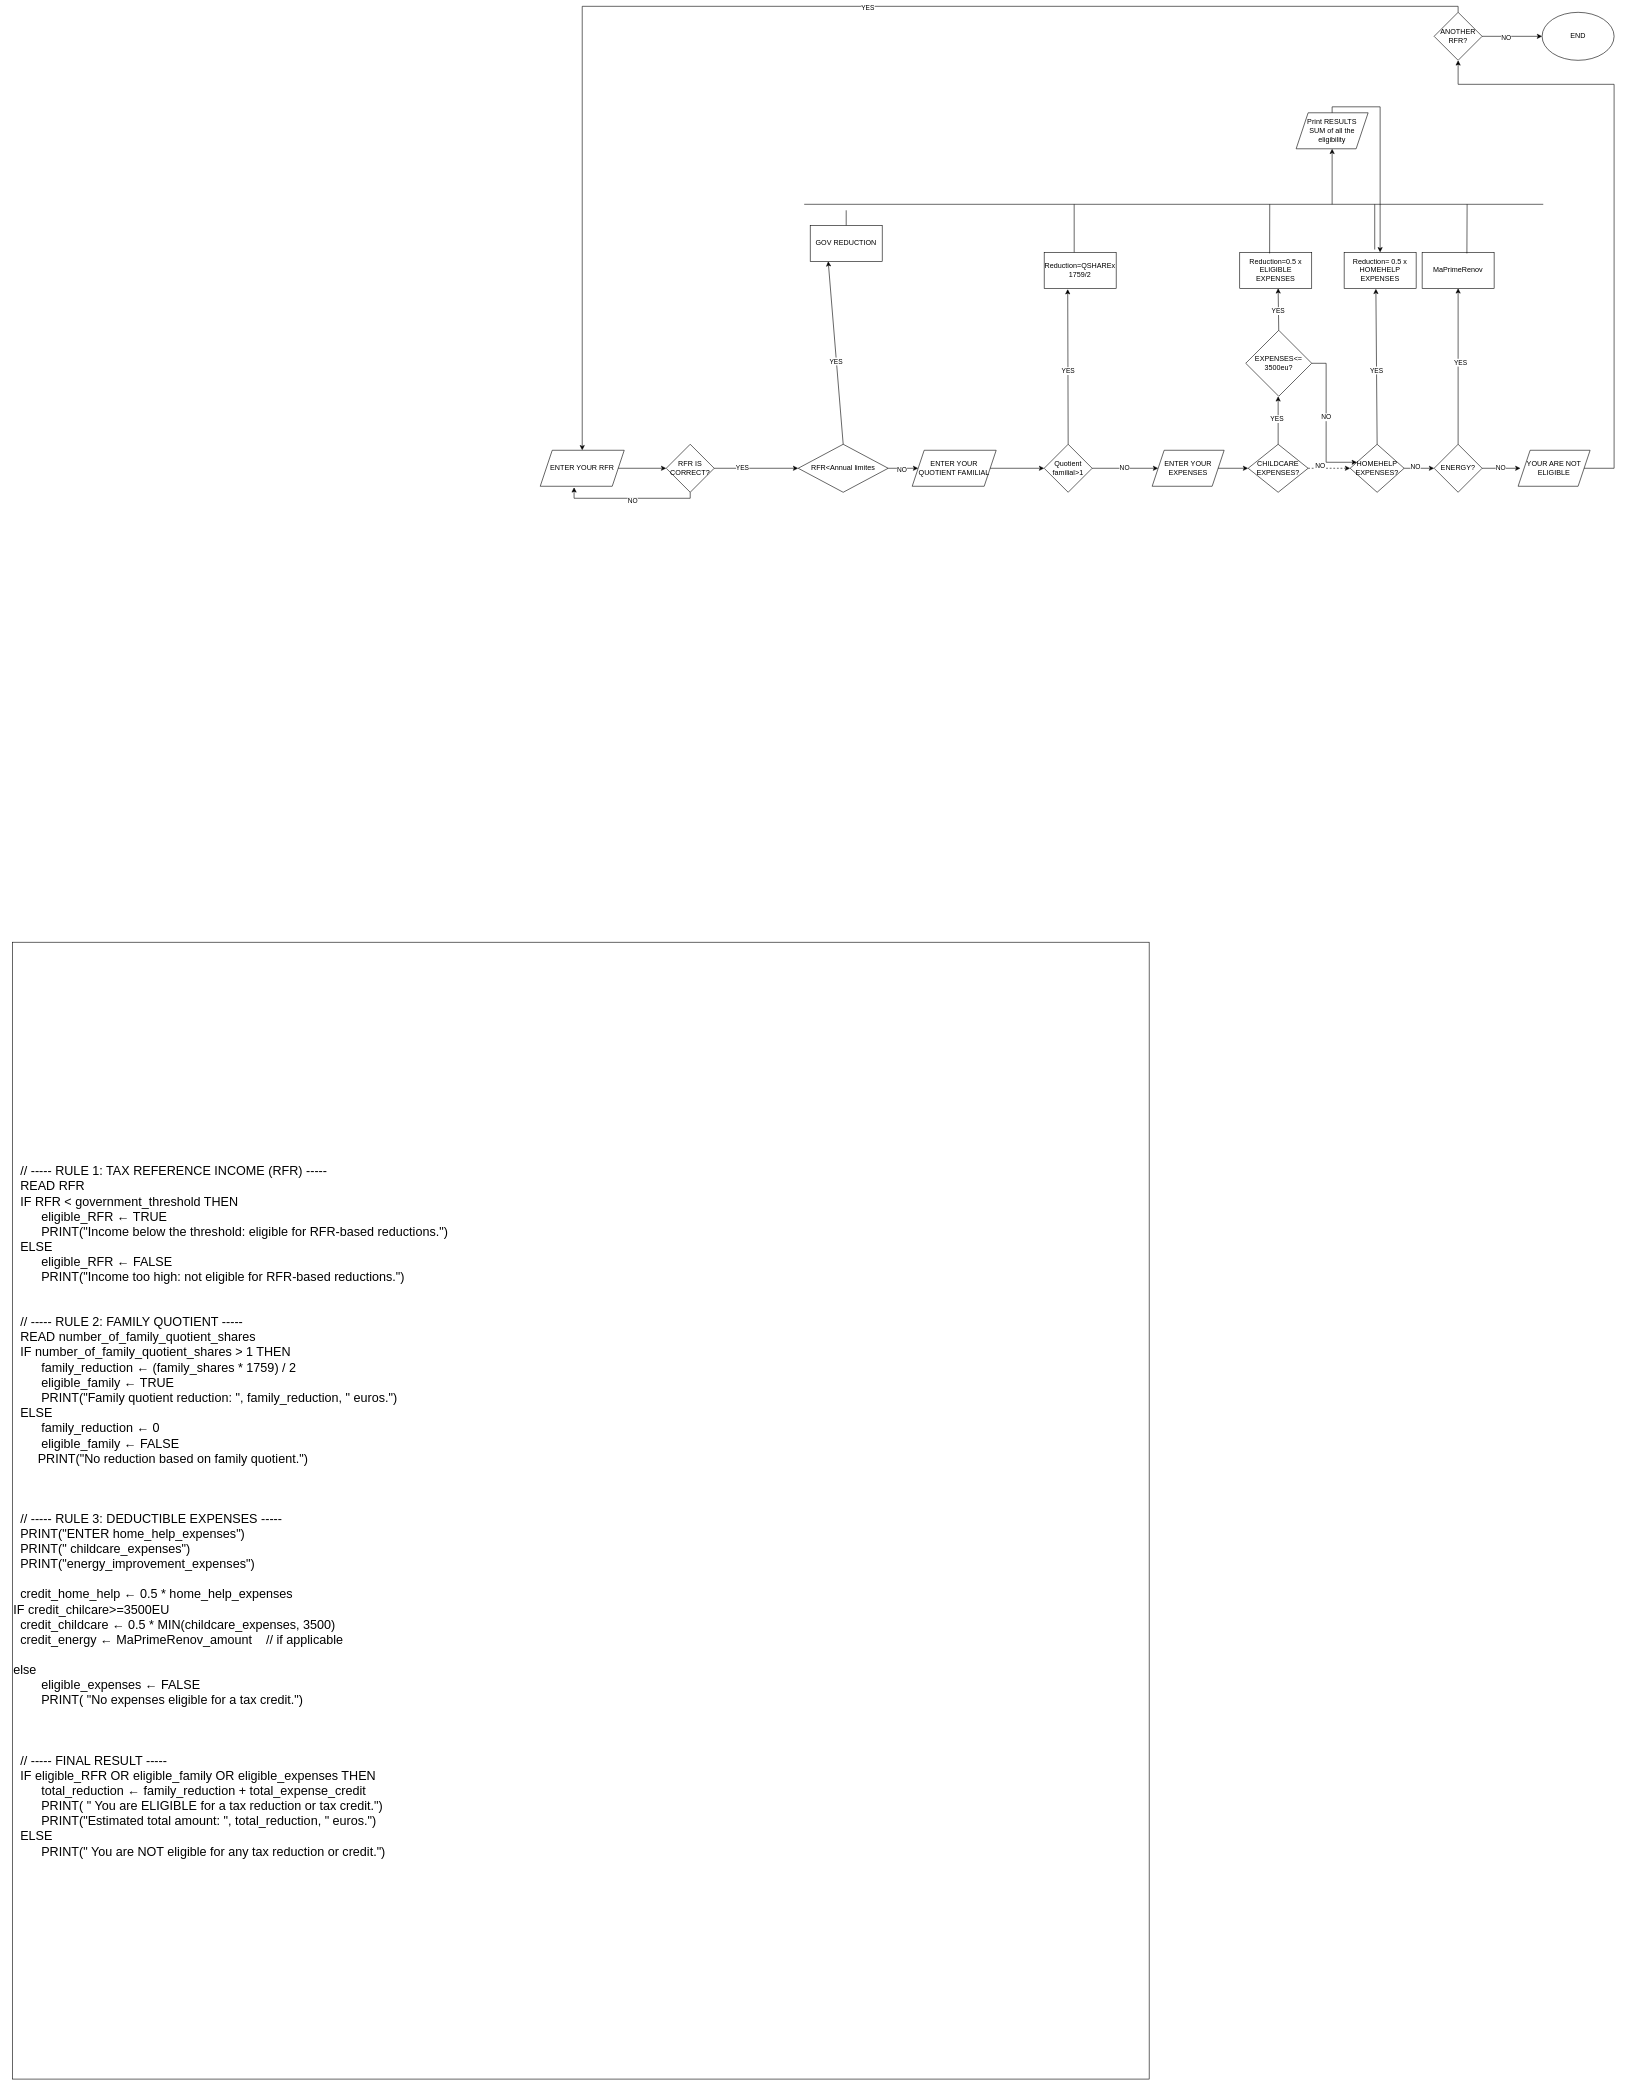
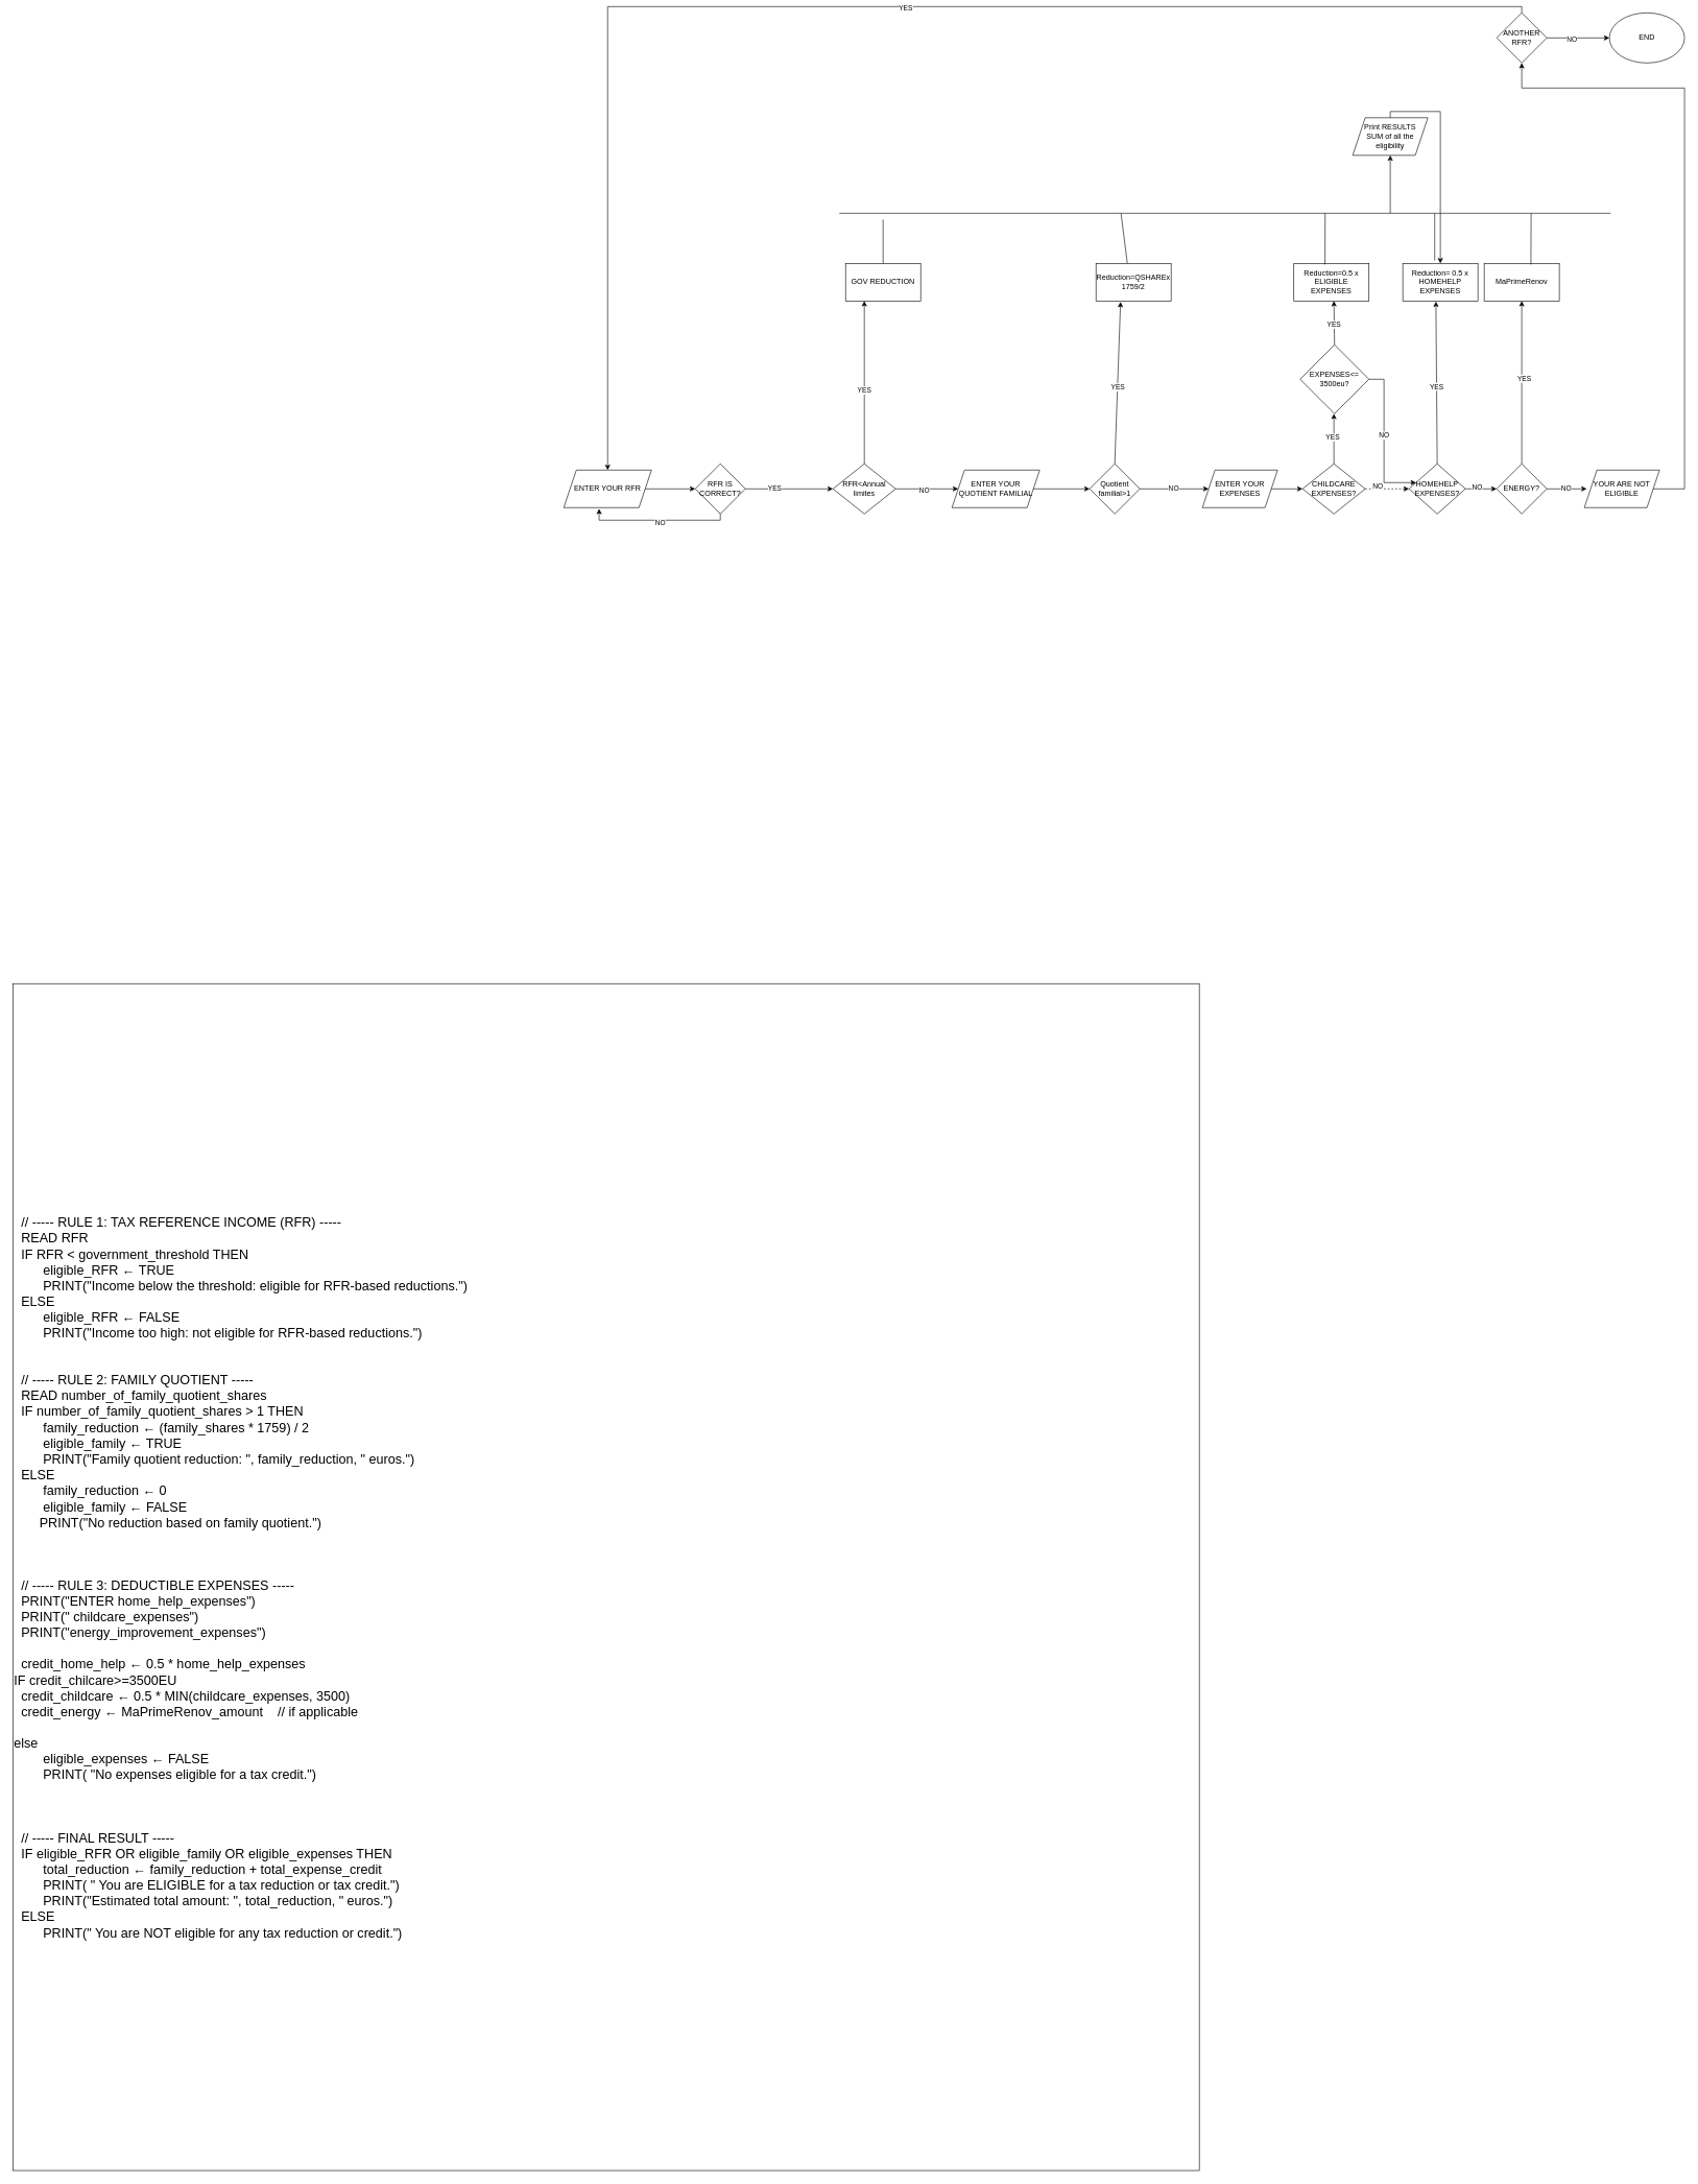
- <mxCell id="39" value="GOV REDUCTION" style="rounded=0;whiteSpace=wrap;html=1;" vertex="1" parent="1"><mxGeometry x="1350" y="375" width="120" height="60" as="geometry" /></mxCell>
+ <mxCell id="39" value="GOV REDUCTION" style="rounded=0;whiteSpace=wrap;html=1;" vertex="1" parent="1"><mxGeometry x="1350" y="420" width="120" height="60" as="geometry" /></mxCell>
- <mxCell id="40" value="Reduction=QSHAREx&lt;div&gt;1759/2&lt;/div&gt;" style="rounded=0;whiteSpace=wrap;html=1;" vertex="1" parent="1"><mxGeometry x="1740" y="420" width="120" height="60" as="geometry" /></mxCell>
+ <mxCell id="40" value="Reduction=QSHAREx&lt;div&gt;1759/2&lt;/div&gt;" style="rounded=0;whiteSpace=wrap;html=1;" vertex="1" parent="1"><mxGeometry x="1750" y="420" width="120" height="60" as="geometry" /></mxCell>
- <mxCell id="3" value="RFR&amp;lt;Annual limites" style="rhombus;whiteSpace=wrap;html=1;" vertex="1" parent="1"><mxGeometry x="1330" y="740" width="150" height="80" as="geometry" /></mxCell>
+ <mxCell id="3" value="RFR&amp;lt;Annual limites" style="rhombus;whiteSpace=wrap;html=1;" vertex="1" parent="1"><mxGeometry x="1330" y="740" width="100" height="80" as="geometry" /></mxCell>
